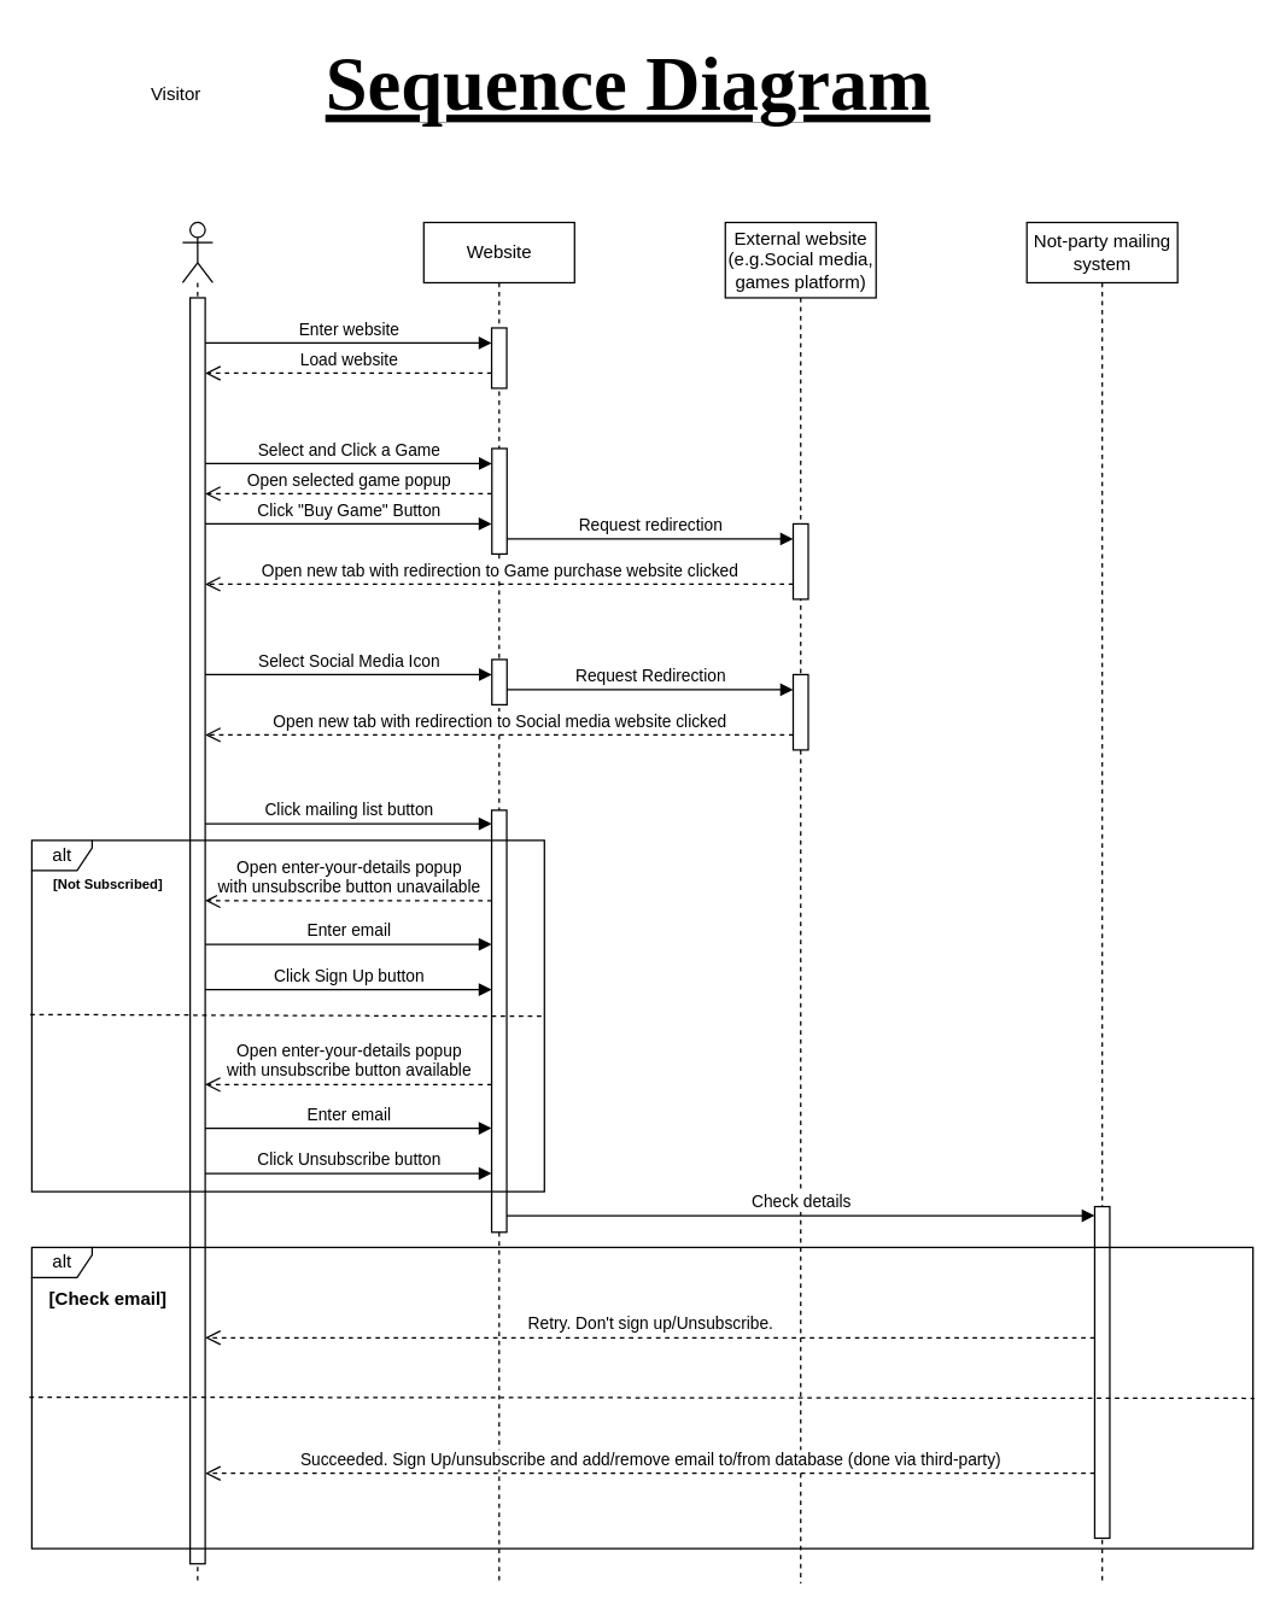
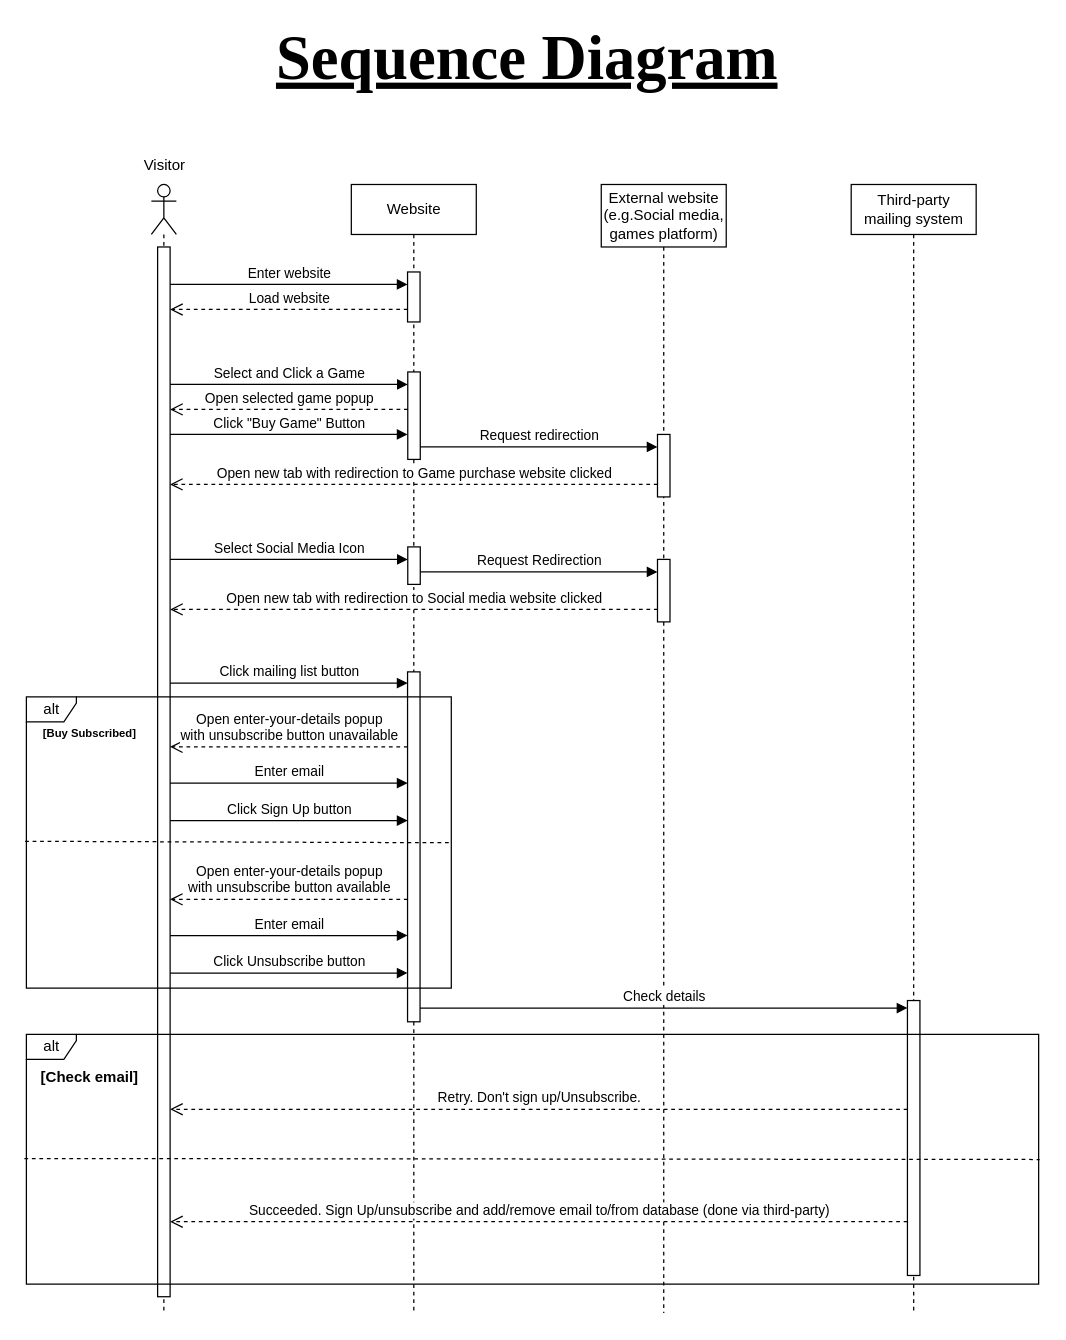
- <mxCell id="41" value="&lt;font style=&quot;font-size: 50px;&quot; data-font-src=&quot;https://fonts.googleapis.com/css?family=Poppins&quot; face=&quot;Poppins&quot;&gt;&lt;u style=&quot;&quot;&gt;&lt;b style=&quot;&quot;&gt;Sequence Diagram&lt;/b&gt;&lt;/u&gt;&lt;/font&gt;" style="text;html=1;align=center;verticalAlign=middle;resizable=0;points=[];autosize=1;strokeColor=none;fillColor=none;horizontal=1;labelPosition=center;verticalLabelPosition=middle;labelBackgroundColor=none;labelBorderColor=none;textShadow=0;" vertex="1" parent="1"><mxGeometry x="160.62" y="20" width="510" height="70" as="geometry" /></mxCell>
+ <mxCell id="41" value="&lt;font style=&quot;font-size: 50px;&quot; data-font-src=&quot;https://fonts.googleapis.com/css?family=Poppins&quot; face=&quot;Poppins&quot;&gt;&lt;u style=&quot;&quot;&gt;&lt;b style=&quot;&quot;&gt;Sequence Diagram&lt;/b&gt;&lt;/u&gt;&lt;/font&gt;" style="text;html=1;align=center;verticalAlign=middle;resizable=0;points=[];autosize=1;strokeColor=none;fillColor=none;horizontal=1;labelPosition=center;verticalLabelPosition=middle;labelBackgroundColor=none;labelBorderColor=none;textShadow=0;" vertex="1" parent="1"><mxGeometry x="165.62" y="10" width="510" height="70" as="geometry" /></mxCell>
- <mxCell id="34" value="Visitor" style="text;html=1;align=center;verticalAlign=middle;resizable=0;points=[];autosize=1;strokeColor=none;fillColor=none;" parent="1" vertex="1"><mxGeometry x="85.62" y="47" width="60" height="30" as="geometry" /></mxCell>
+ <mxCell id="34" value="Visitor" style="text;html=1;align=center;verticalAlign=middle;resizable=0;points=[];autosize=1;strokeColor=none;fillColor=none;" parent="1" vertex="1"><mxGeometry x="100.62" y="117" width="60" height="30" as="geometry" /></mxCell>
- <mxCell id="12" value="Not-party mailing system" style="shape=umlLifeline;perimeter=lifelinePerimeter;whiteSpace=wrap;html=1;container=1;dropTarget=0;collapsible=0;recursiveResize=0;outlineConnect=0;portConstraint=eastwest;newEdgeStyle={&quot;curved&quot;:0,&quot;rounded&quot;:0};" parent="1" vertex="1"><mxGeometry x="680.62" y="147" width="100" height="903" as="geometry" /></mxCell>
+ <mxCell id="12" value="Third-party mailing system" style="shape=umlLifeline;perimeter=lifelinePerimeter;whiteSpace=wrap;html=1;container=1;dropTarget=0;collapsible=0;recursiveResize=0;outlineConnect=0;portConstraint=eastwest;newEdgeStyle={&quot;curved&quot;:0,&quot;rounded&quot;:0};" parent="1" vertex="1"><mxGeometry x="680.62" y="147" width="100" height="903" as="geometry" /></mxCell>
- <mxCell id="37" value="&lt;b&gt;[Not Subscribed]&lt;/b&gt;" style="text;html=1;align=center;verticalAlign=middle;resizable=0;points=[];autosize=1;strokeColor=none;fillColor=none;fontSize=9;" parent="1" vertex="1"><mxGeometry x="20.62" y="577" width="100" height="20" as="geometry" /></mxCell>
+ <mxCell id="37" value="&lt;b&gt;[Buy Subscribed]&lt;/b&gt;" style="text;html=1;align=center;verticalAlign=middle;resizable=0;points=[];autosize=1;strokeColor=none;fillColor=none;fontSize=9;" parent="1" vertex="1"><mxGeometry x="20.62" y="577" width="100" height="20" as="geometry" /></mxCell>
